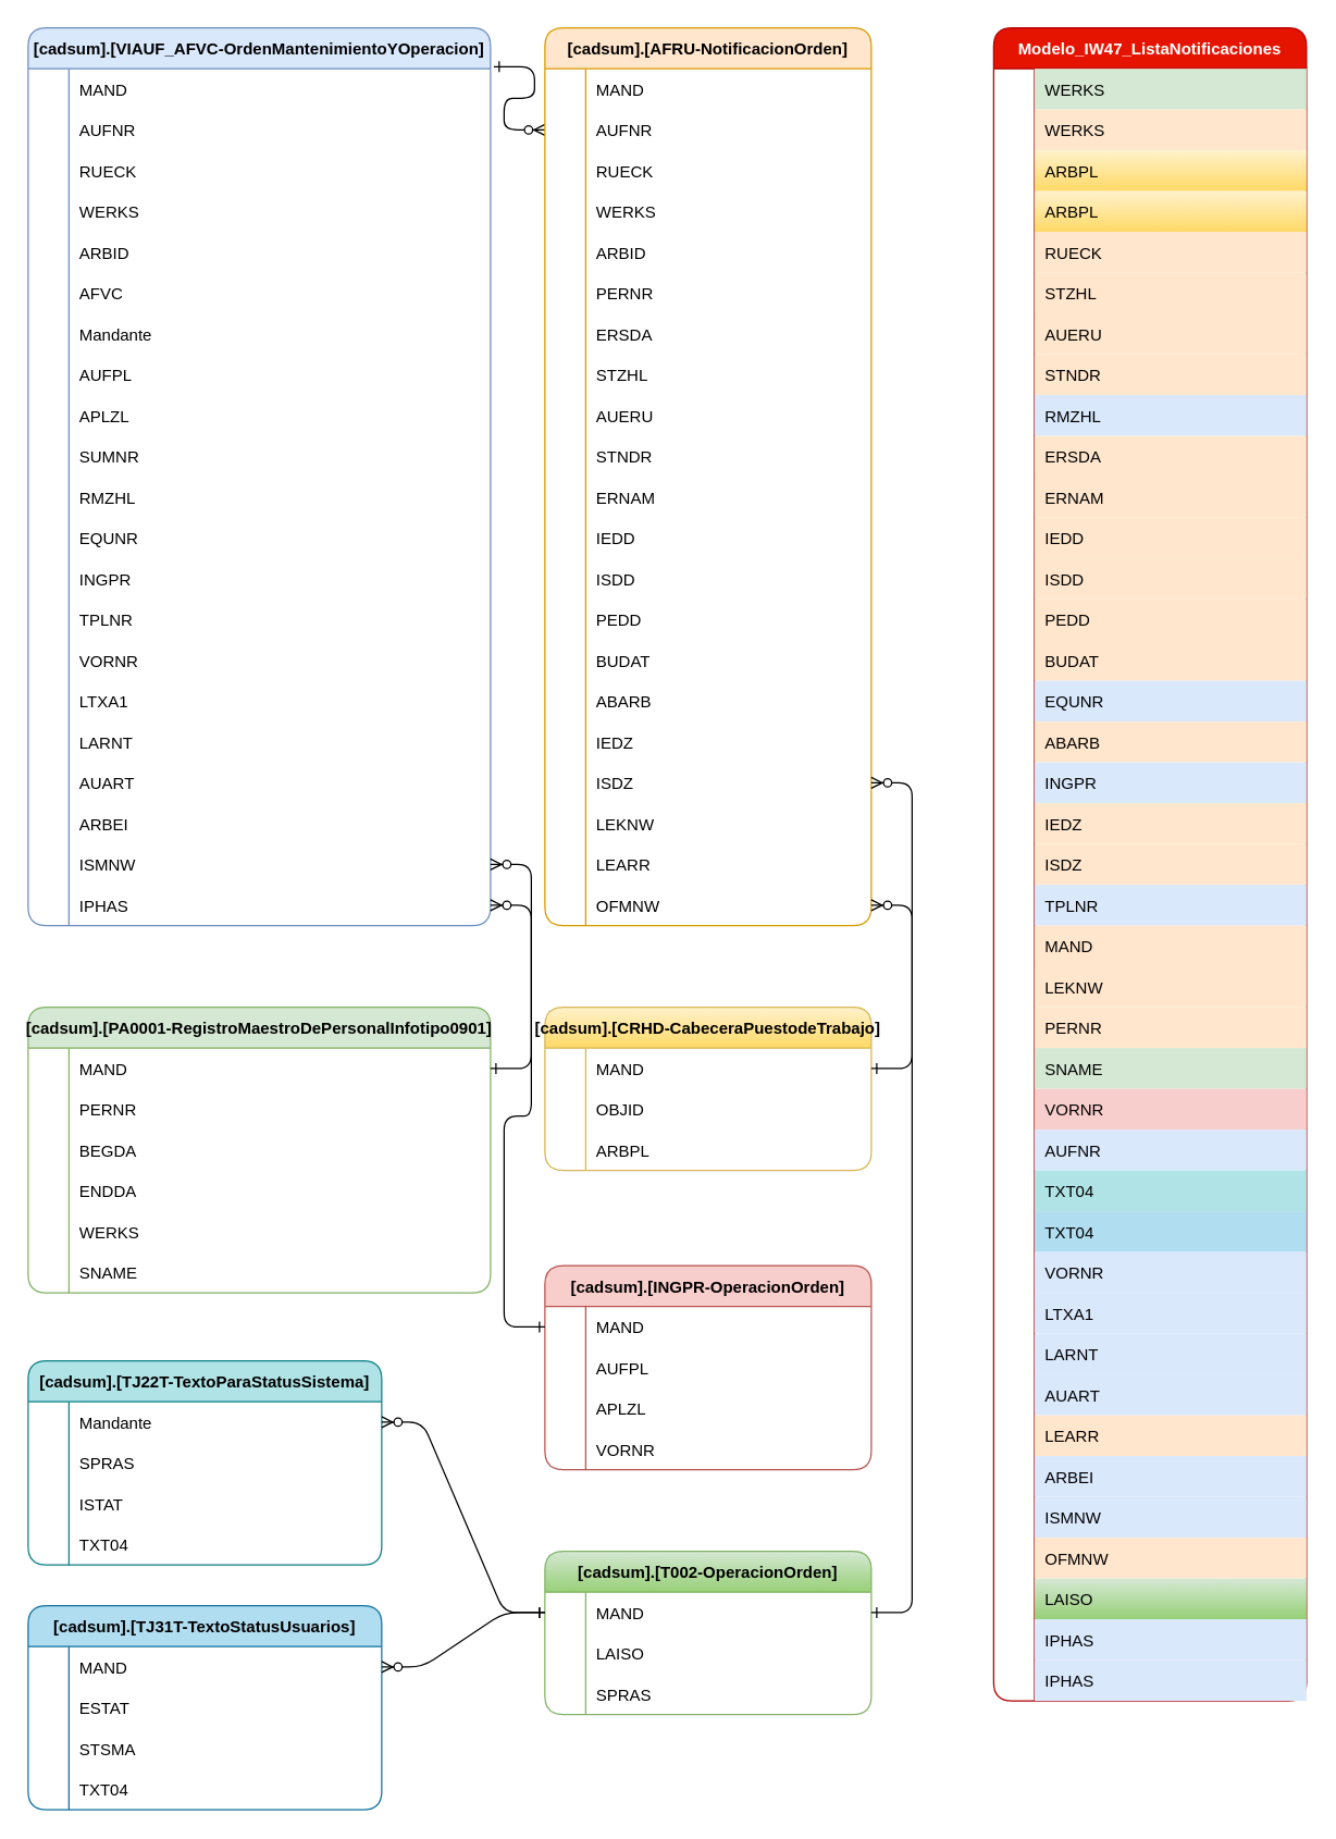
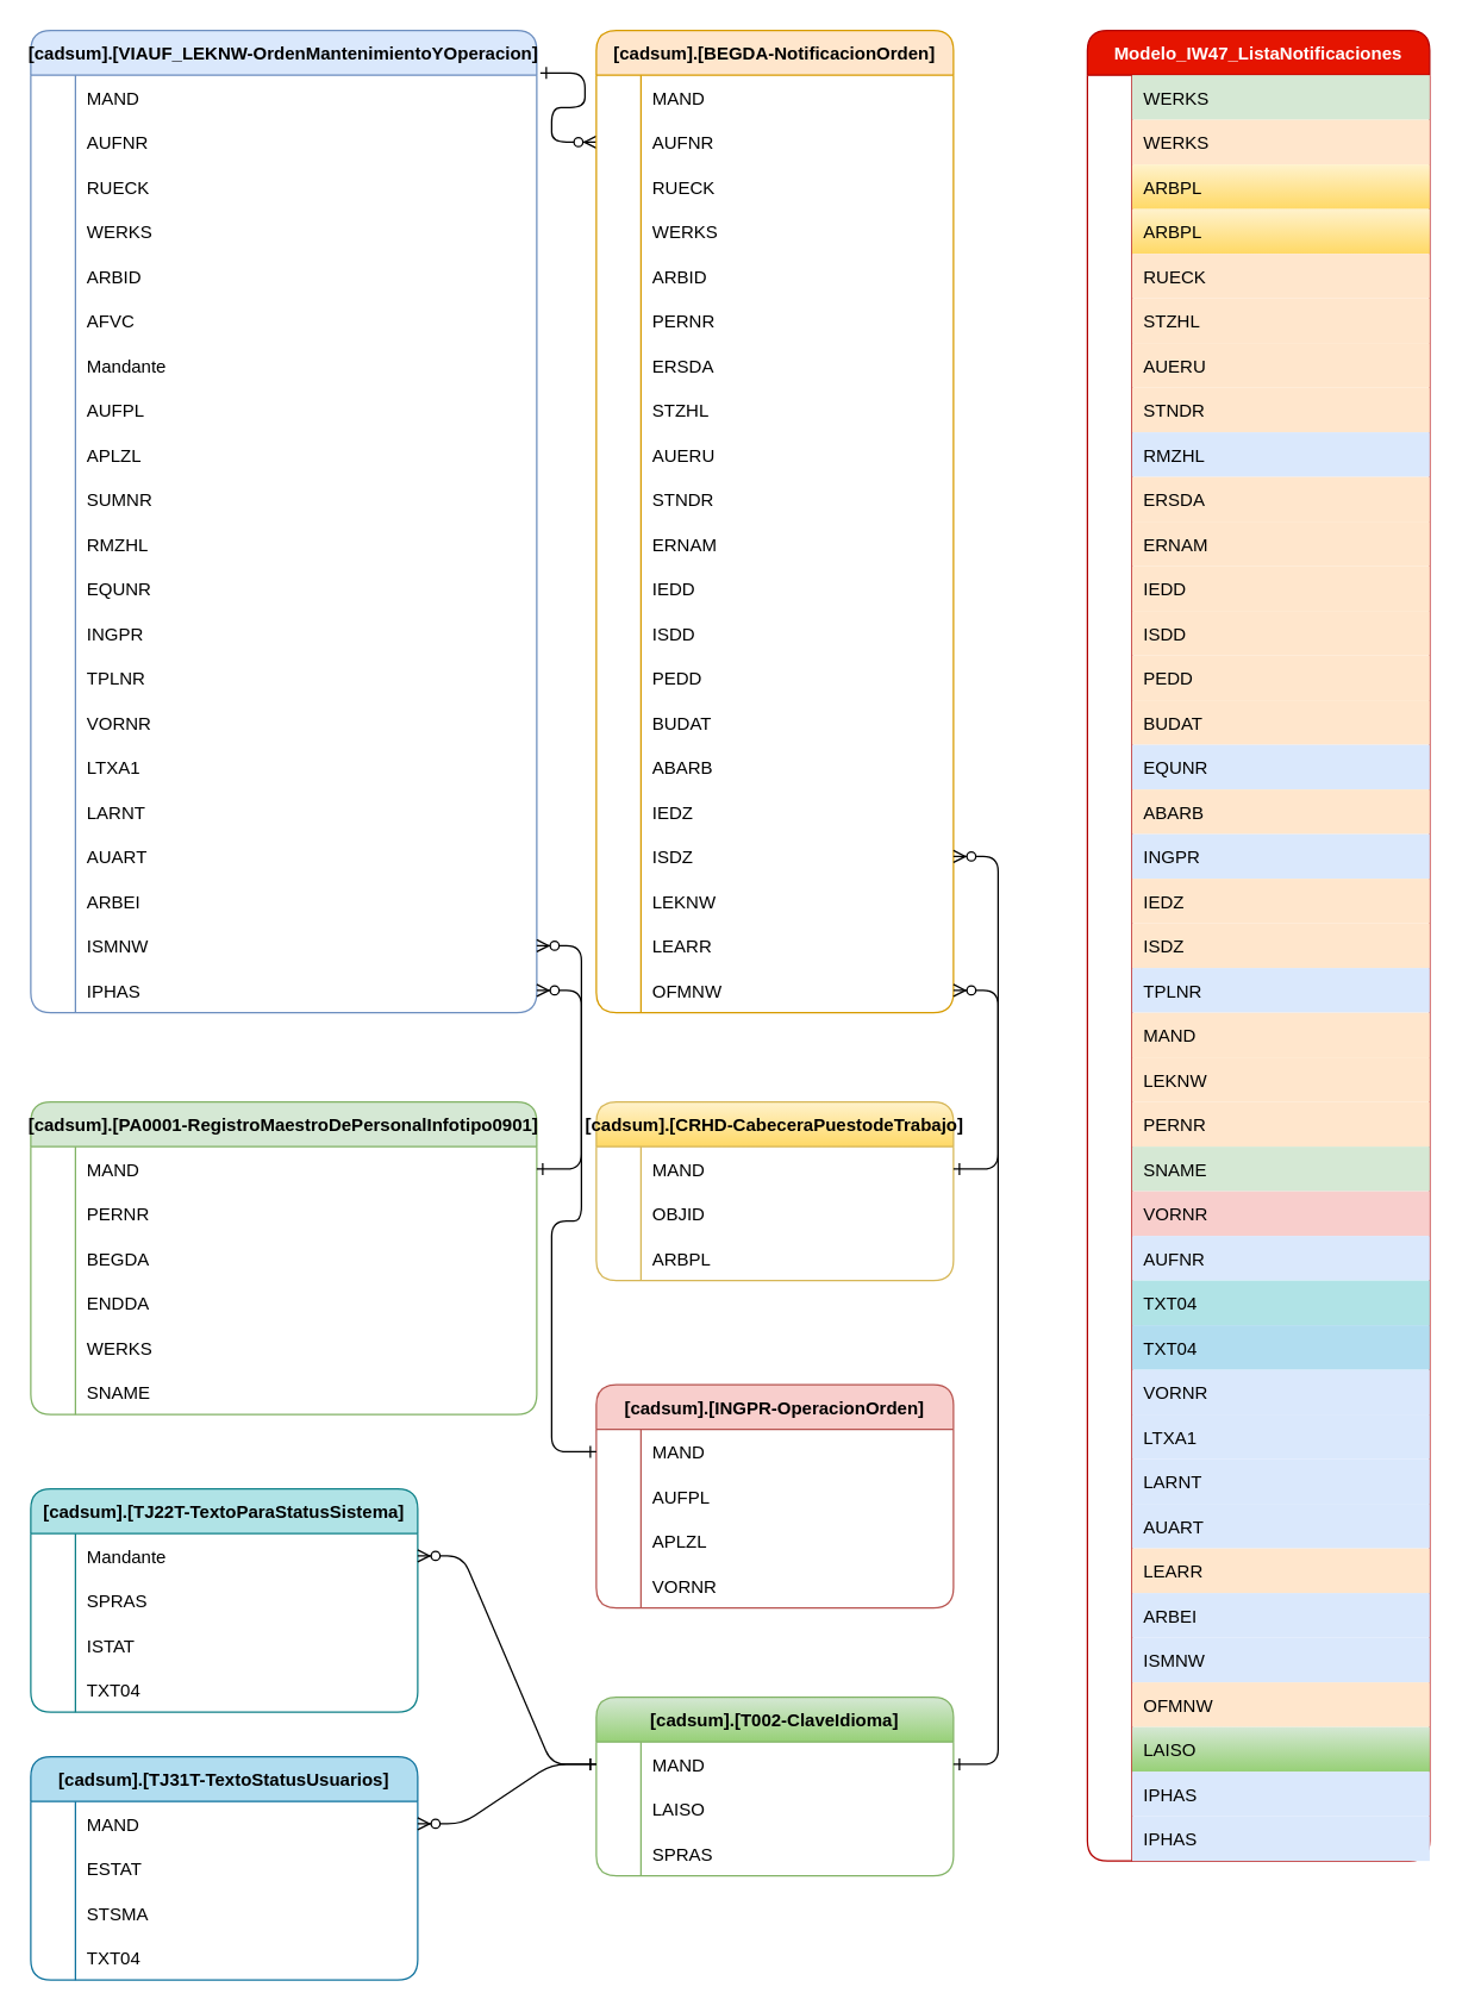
- <mxCell id="188" value="[cadsum].[VIAUF_AFVC-OrdenMantenimientoYOperacion]" style="shape=table;startSize=30;container=1;collapsible=1;childLayout=tableLayout;fixedRows=1;rowLines=0;fontStyle=1;align=center;resizeLast=1;fillColor=#dae8fc;strokeColor=#6c8ebf;rounded=1;" vertex="1" parent="1"><mxGeometry x="20" y="20" width="340" height="660" as="geometry" /></mxCell>
+ <mxCell id="188" value="[cadsum].[VIAUF_LEKNW-OrdenMantenimientoYOperacion]" style="shape=table;startSize=30;container=1;collapsible=1;childLayout=tableLayout;fixedRows=1;rowLines=0;fontStyle=1;align=center;resizeLast=1;fillColor=#dae8fc;strokeColor=#6c8ebf;rounded=1;" vertex="1" parent="1"><mxGeometry x="20" y="20" width="340" height="660" as="geometry" /></mxCell>
- <mxCell id="124" value="[cadsum].[AFRU-NotificacionOrden]" style="shape=table;startSize=30;container=1;collapsible=1;childLayout=tableLayout;fixedRows=1;rowLines=0;fontStyle=1;align=center;resizeLast=1;rounded=1;fillColor=#ffe6cc;strokeColor=#d79b00;" vertex="1" parent="1"><mxGeometry x="400" y="20" width="240" height="660" as="geometry" /></mxCell>
+ <mxCell id="124" value="[cadsum].[BEGDA-NotificacionOrden]" style="shape=table;startSize=30;container=1;collapsible=1;childLayout=tableLayout;fixedRows=1;rowLines=0;fontStyle=1;align=center;resizeLast=1;rounded=1;fillColor=#ffe6cc;strokeColor=#d79b00;" vertex="1" parent="1"><mxGeometry x="400" y="20" width="240" height="660" as="geometry" /></mxCell>
- <mxCell id="320" value="[cadsum].[T002-OperacionOrden]" style="shape=table;startSize=30;container=1;collapsible=1;childLayout=tableLayout;fixedRows=1;rowLines=0;fontStyle=1;align=center;resizeLast=1;rounded=1;fillColor=#d5e8d4;gradientColor=#97d077;strokeColor=#82b366;" vertex="1" parent="1"><mxGeometry x="400" y="1140" width="240" height="120" as="geometry" /></mxCell>
+ <mxCell id="320" value="[cadsum].[T002-ClaveIdioma]" style="shape=table;startSize=30;container=1;collapsible=1;childLayout=tableLayout;fixedRows=1;rowLines=0;fontStyle=1;align=center;resizeLast=1;rounded=1;fillColor=#d5e8d4;gradientColor=#97d077;strokeColor=#82b366;" vertex="1" parent="1"><mxGeometry x="400" y="1140" width="240" height="120" as="geometry" /></mxCell>
